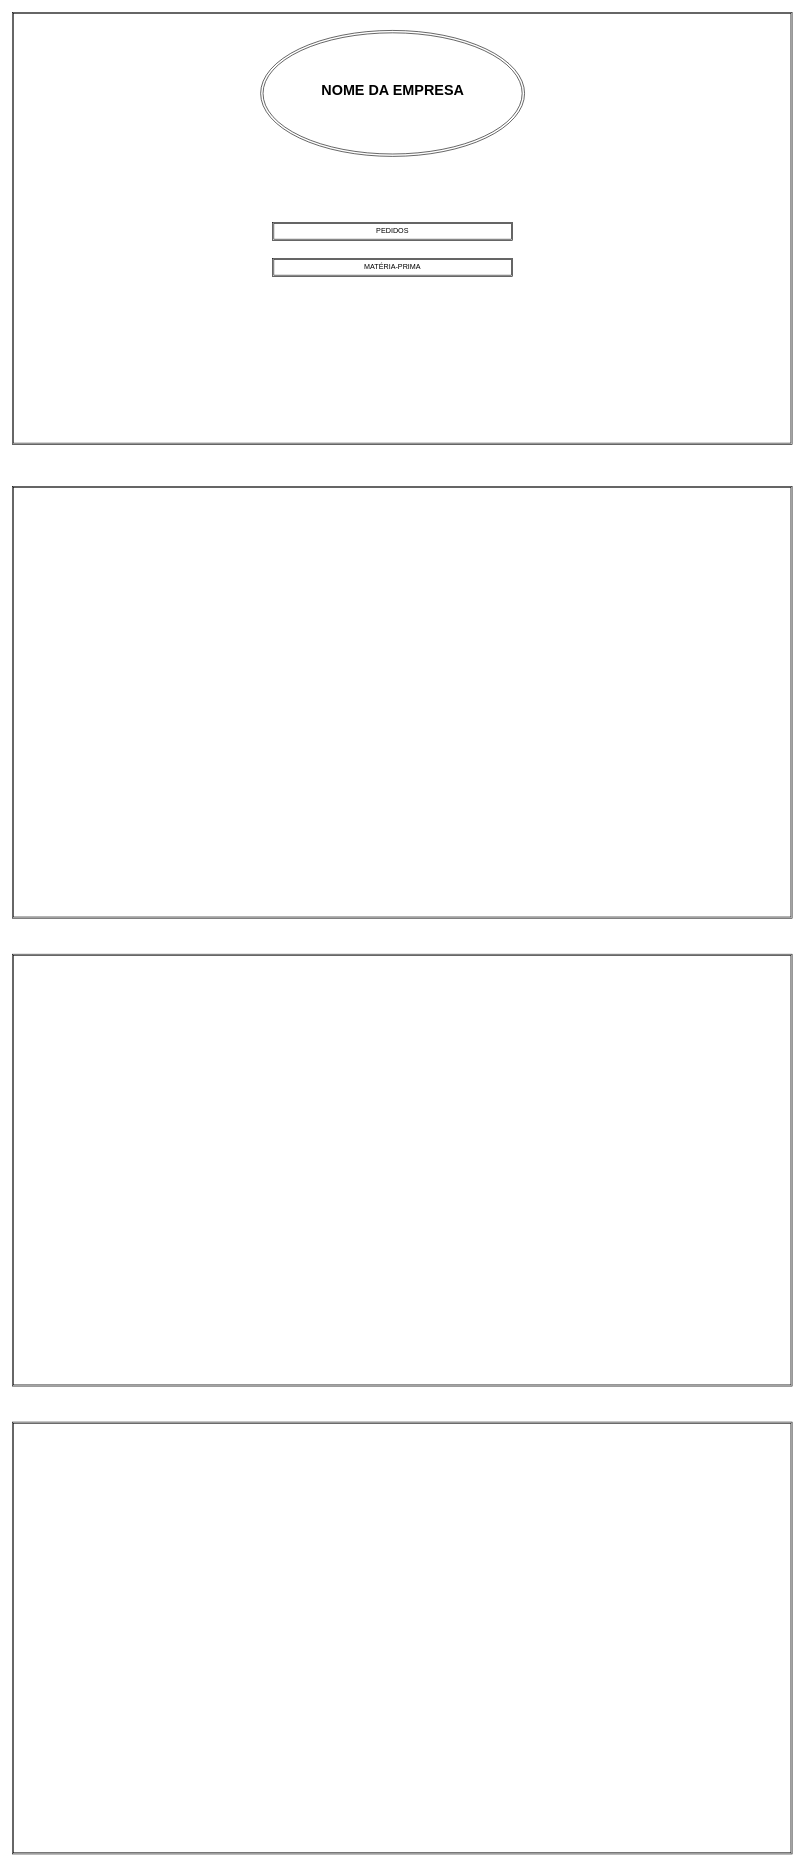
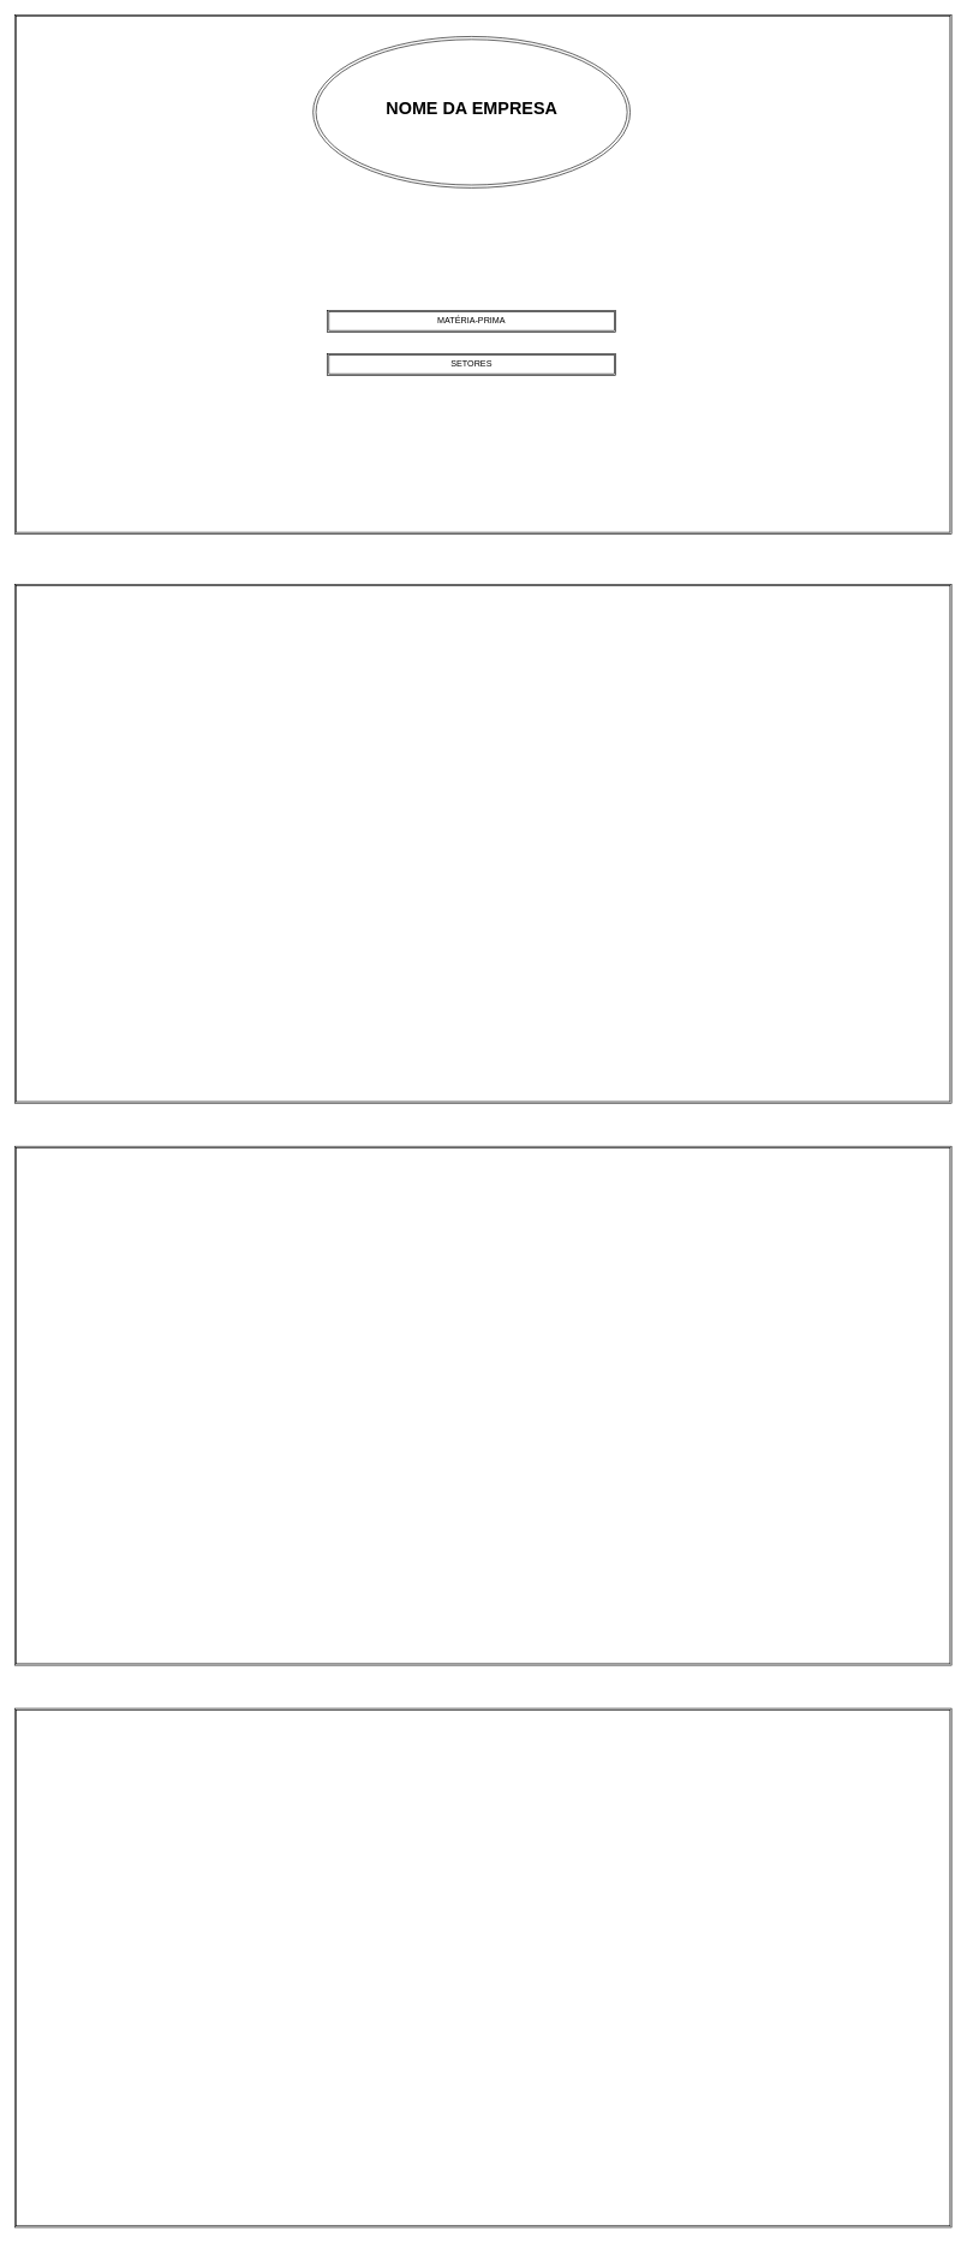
- <mxCell id="8" value="PEDIDOS" style="shape=ext;double=1;rounded=0;whiteSpace=wrap;html=1;" vertex="1" parent="1"><mxGeometry x="454" y="370" width="400" height="30" as="geometry" /></mxCell>
+ <mxCell id="10" value="SETORES" style="shape=ext;double=1;rounded=0;whiteSpace=wrap;html=1;" vertex="1" parent="1"><mxGeometry x="454" y="490" width="400" height="30" as="geometry" /></mxCell>
